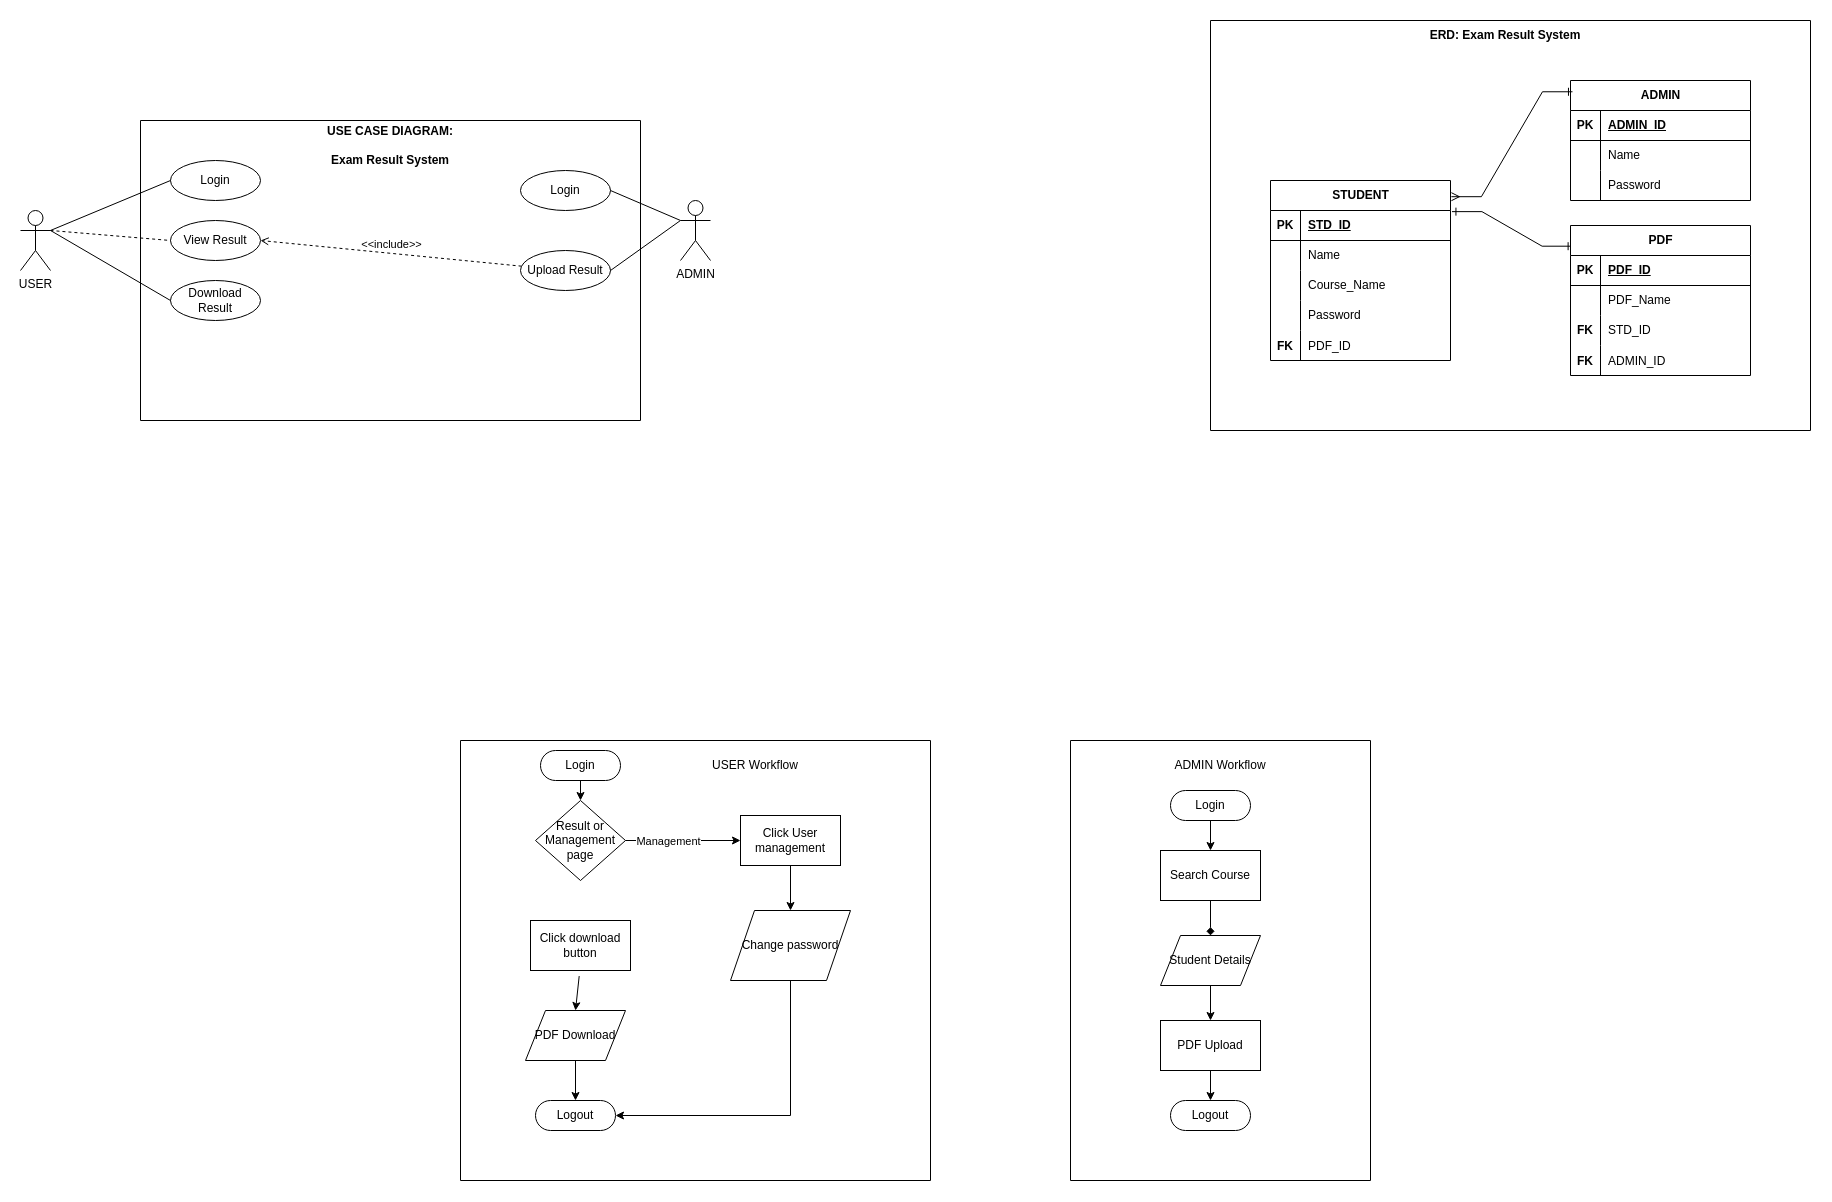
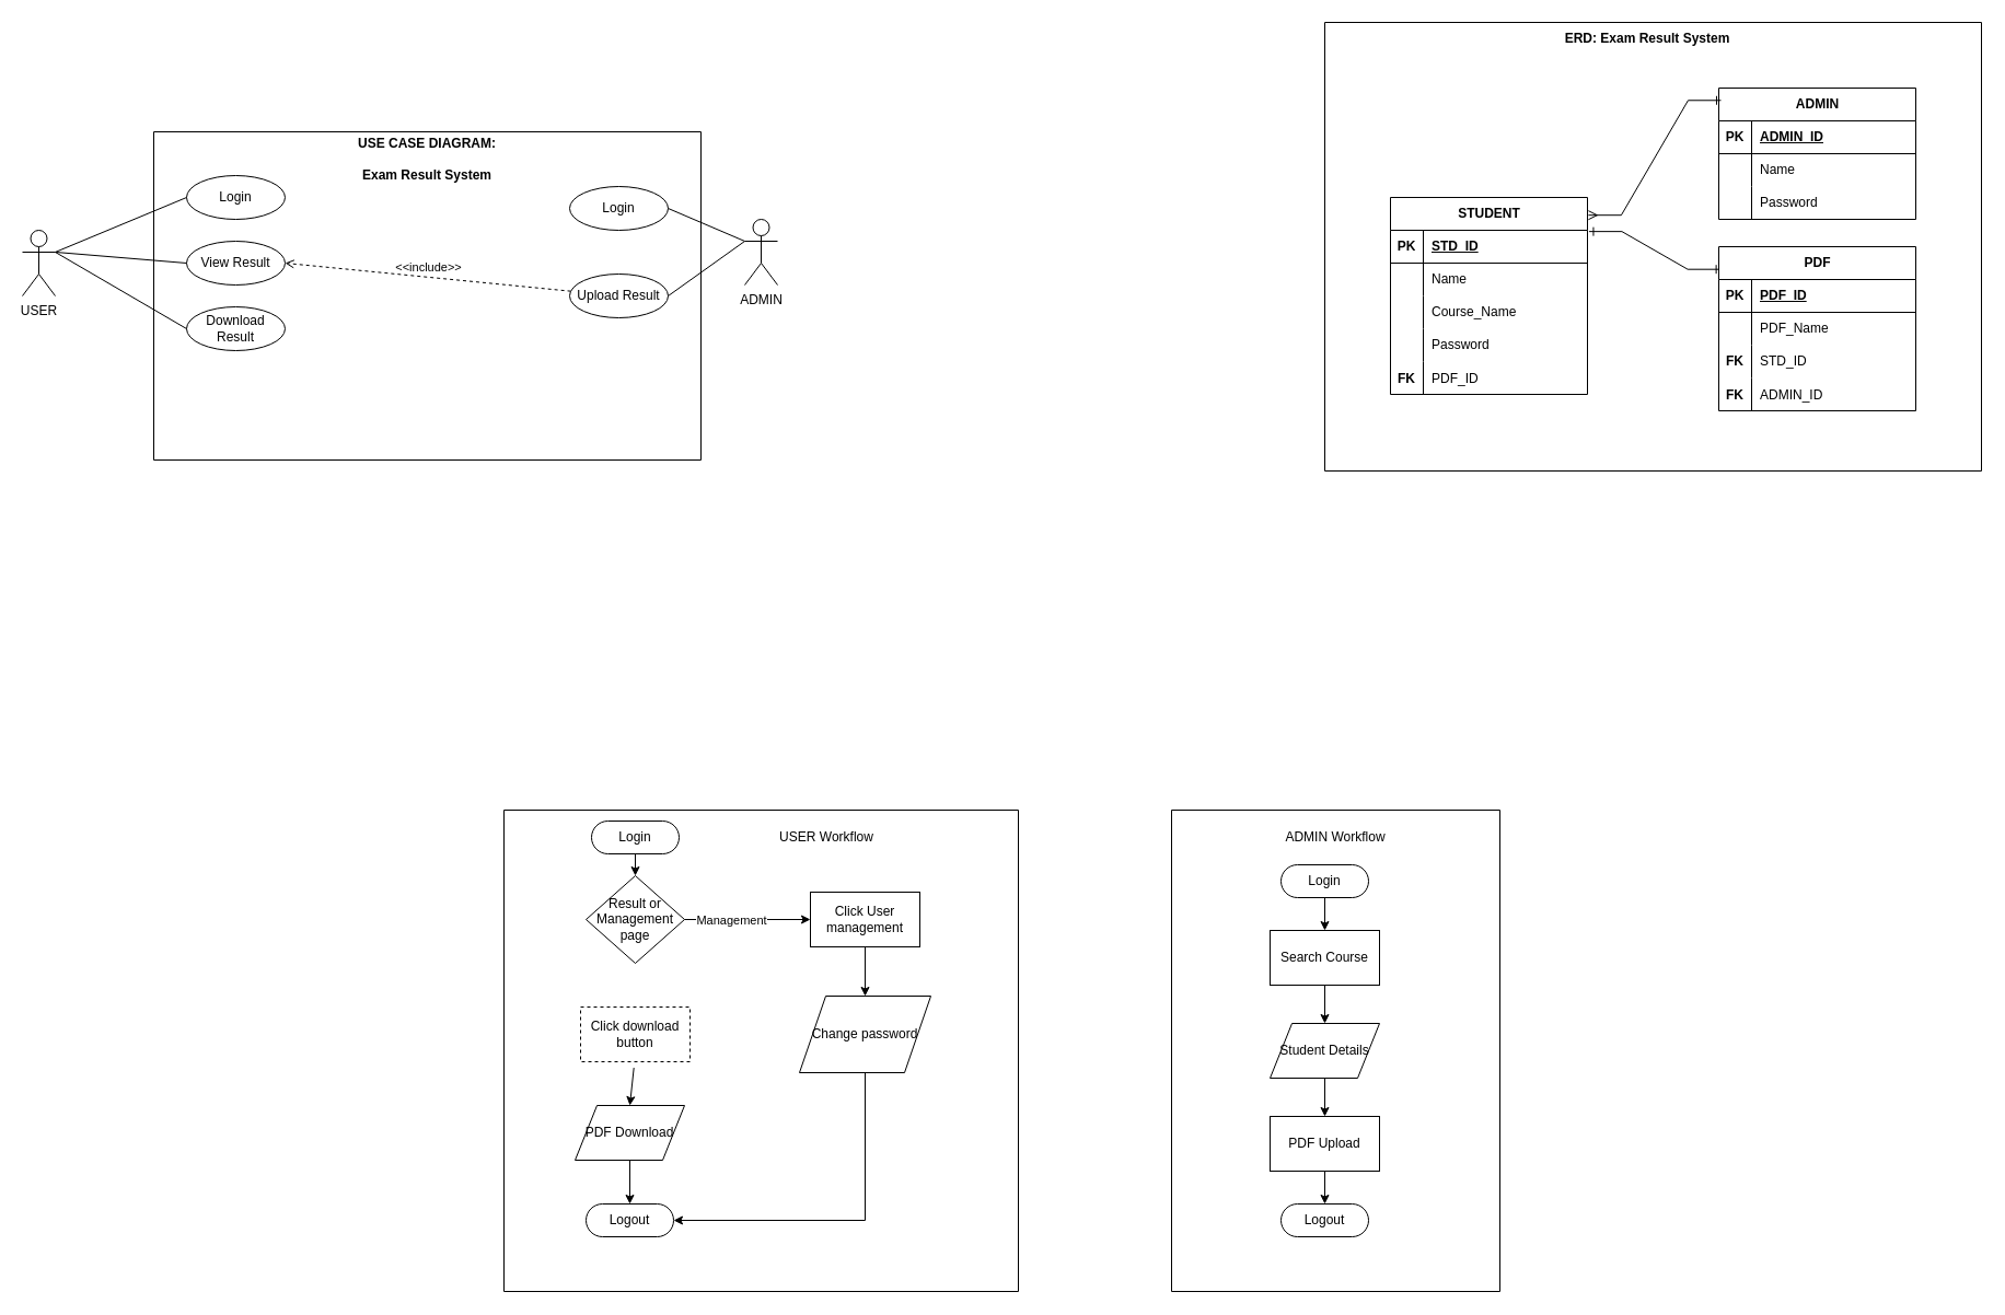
- <mxCell id="16" value="" style="endArrow=none;html=1;rounded=0;entryX=0;entryY=0.5;entryDx=0;entryDy=0;exitX=1;exitY=0.333;exitDx=0;exitDy=0;exitPerimeter=0;dashed=1;" edge="1" parent="1" source="10" target="9"><mxGeometry width="50" height="50" relative="1" as="geometry"><mxPoint x="-40" y="410" as="sourcePoint" /><mxPoint x="10" y="360" as="targetPoint" /></mxGeometry></mxCell>
+ <mxCell id="16" value="" style="endArrow=none;html=1;rounded=0;entryX=0;entryY=0.5;entryDx=0;entryDy=0;exitX=1;exitY=0.333;exitDx=0;exitDy=0;exitPerimeter=0;" edge="1" parent="1" source="10" target="9"><mxGeometry width="50" height="50" relative="1" as="geometry"><mxPoint x="-40" y="410" as="sourcePoint" /><mxPoint x="10" y="360" as="targetPoint" /></mxGeometry></mxCell>
- <mxCell id="78" style="edgeStyle=orthogonalEdgeStyle;rounded=0;orthogonalLoop=1;jettySize=auto;html=1;entryX=0.5;entryY=0;entryDx=0;entryDy=0;endArrow=diamond;" edge="1" parent="76" source="79" target="83"><mxGeometry relative="1" as="geometry" /></mxCell>
+ <mxCell id="78" style="edgeStyle=orthogonalEdgeStyle;rounded=0;orthogonalLoop=1;jettySize=auto;html=1;entryX=0.5;entryY=0;entryDx=0;entryDy=0;" edge="1" parent="76" source="79" target="83"><mxGeometry relative="1" as="geometry" /></mxCell>
- <mxCell id="61" value="Click download button" style="html=1;dashed=0;whiteSpace=wrap;" vertex="1" parent="1"><mxGeometry x="530" y="920" width="100" height="50" as="geometry" /></mxCell>
+ <mxCell id="61" value="Click download button" style="html=1;dashed=1;whiteSpace=wrap;" vertex="1" parent="1"><mxGeometry x="530" y="920" width="100" height="50" as="geometry" /></mxCell>
